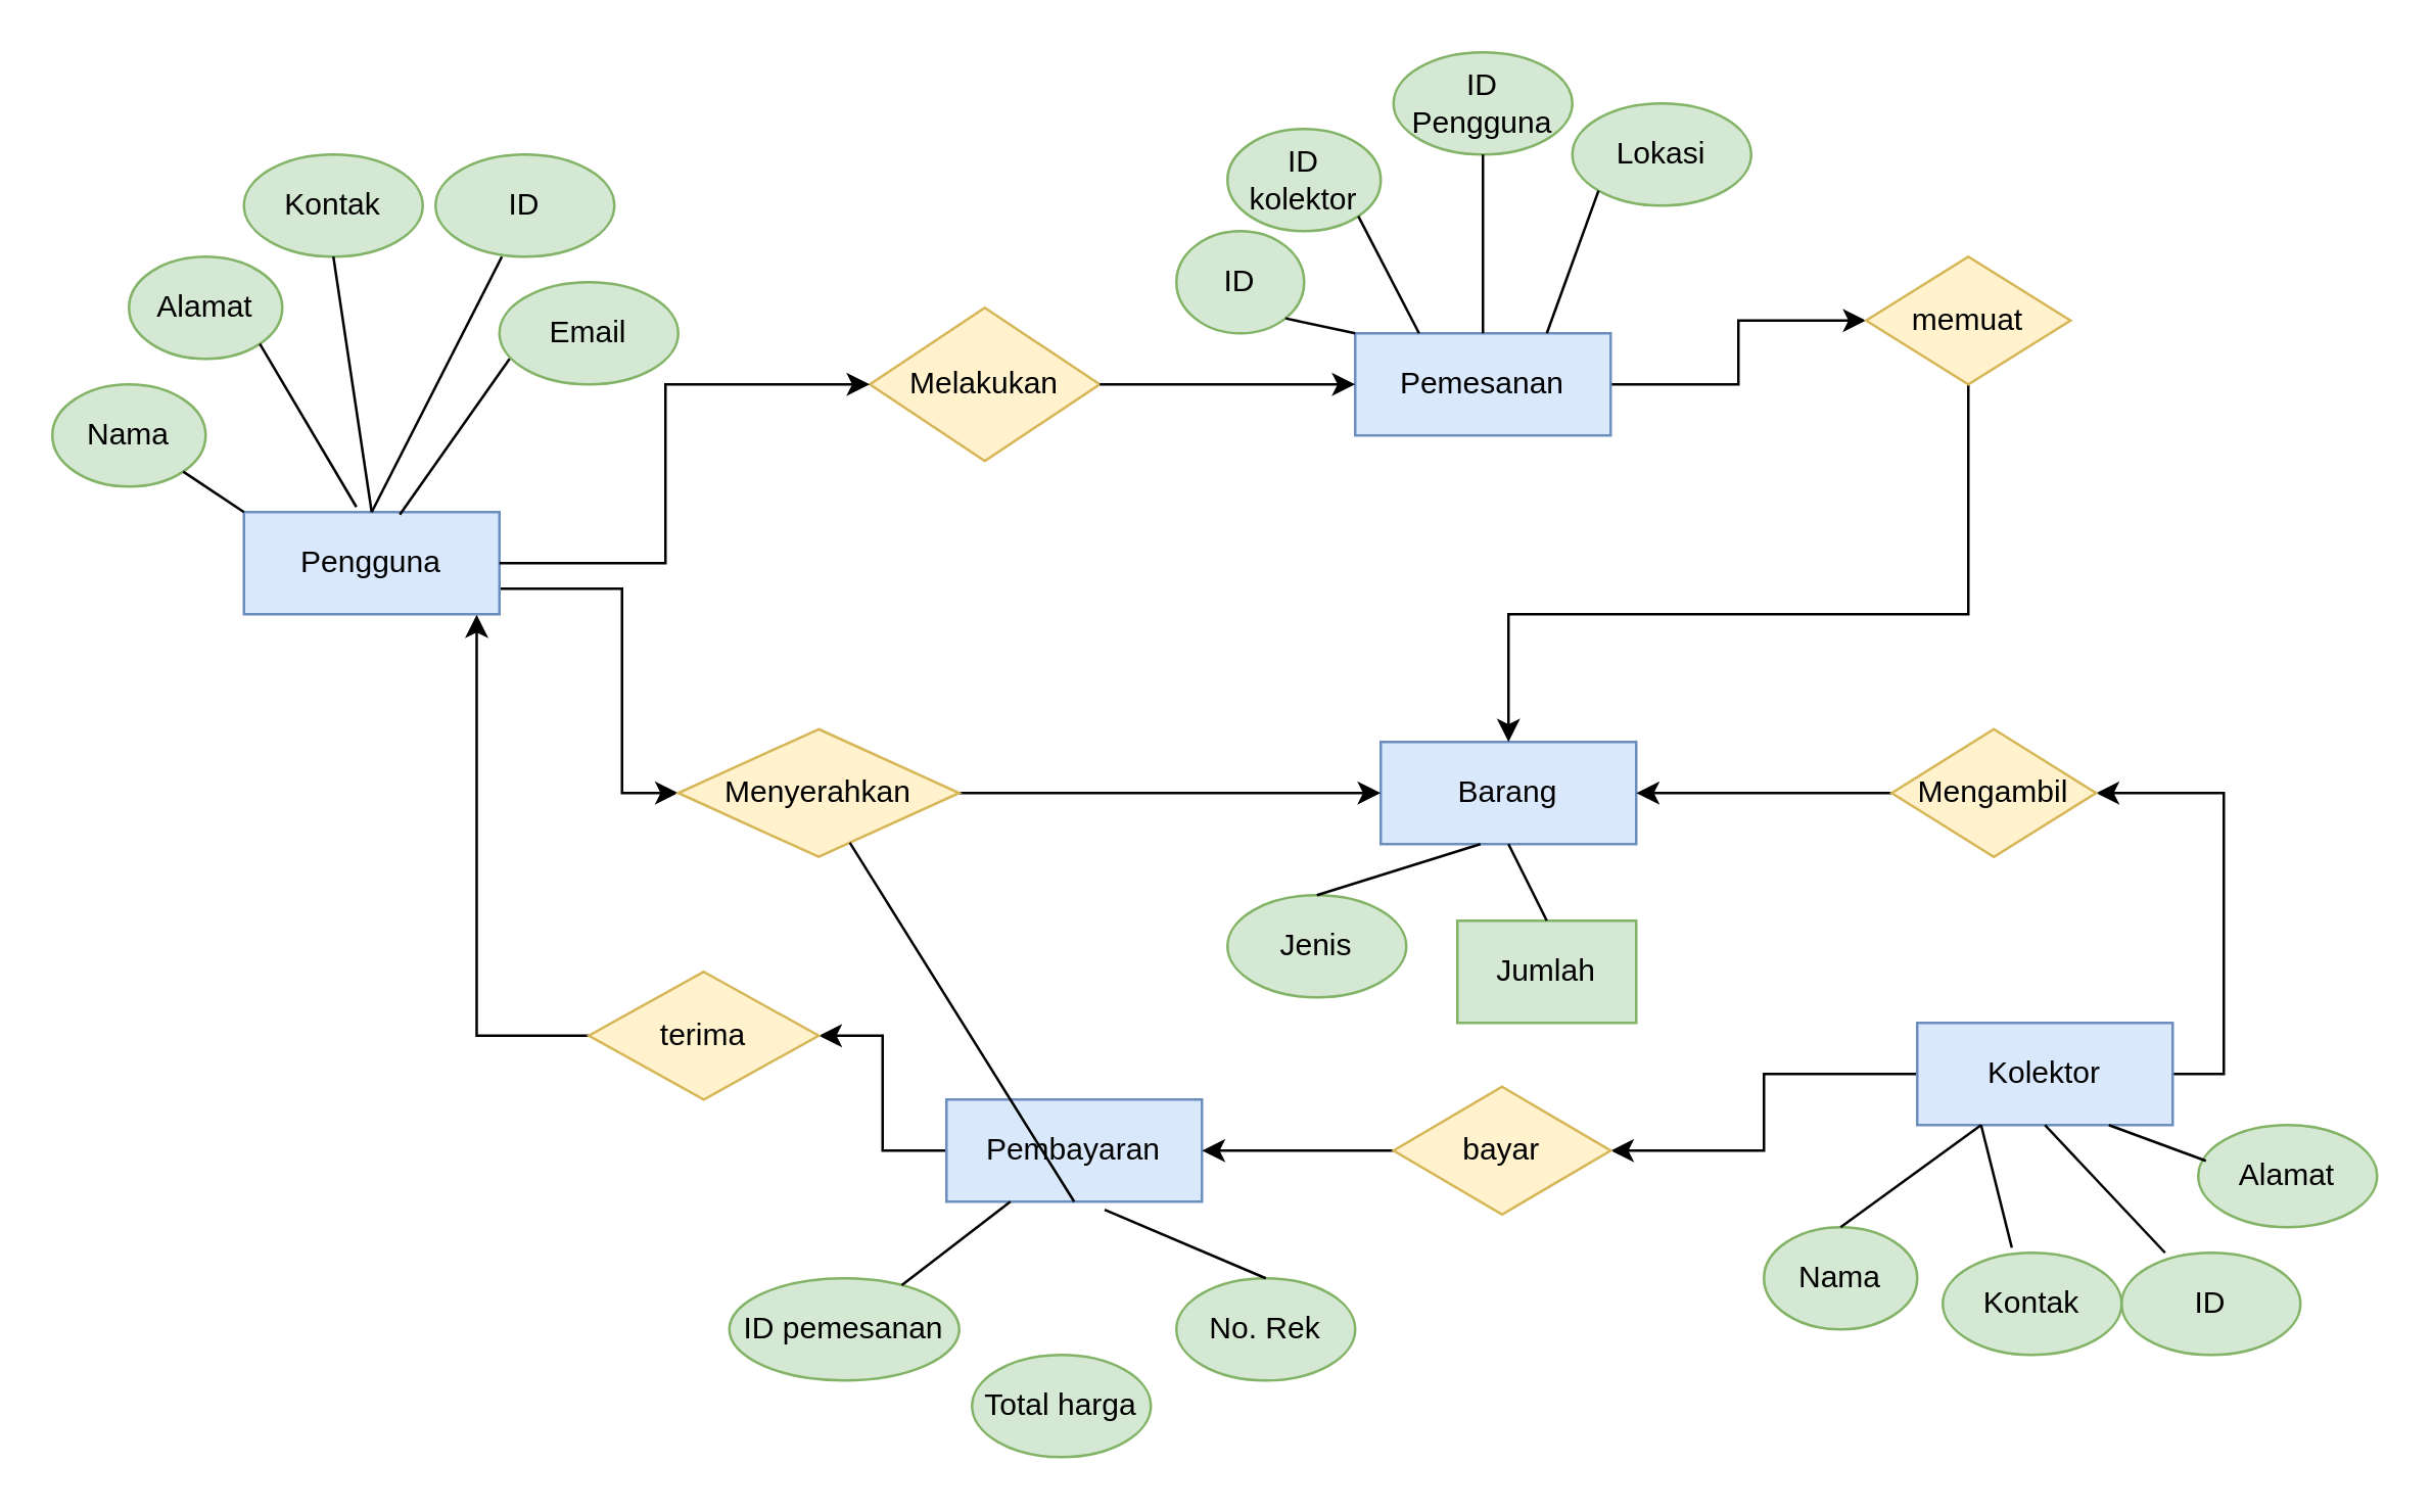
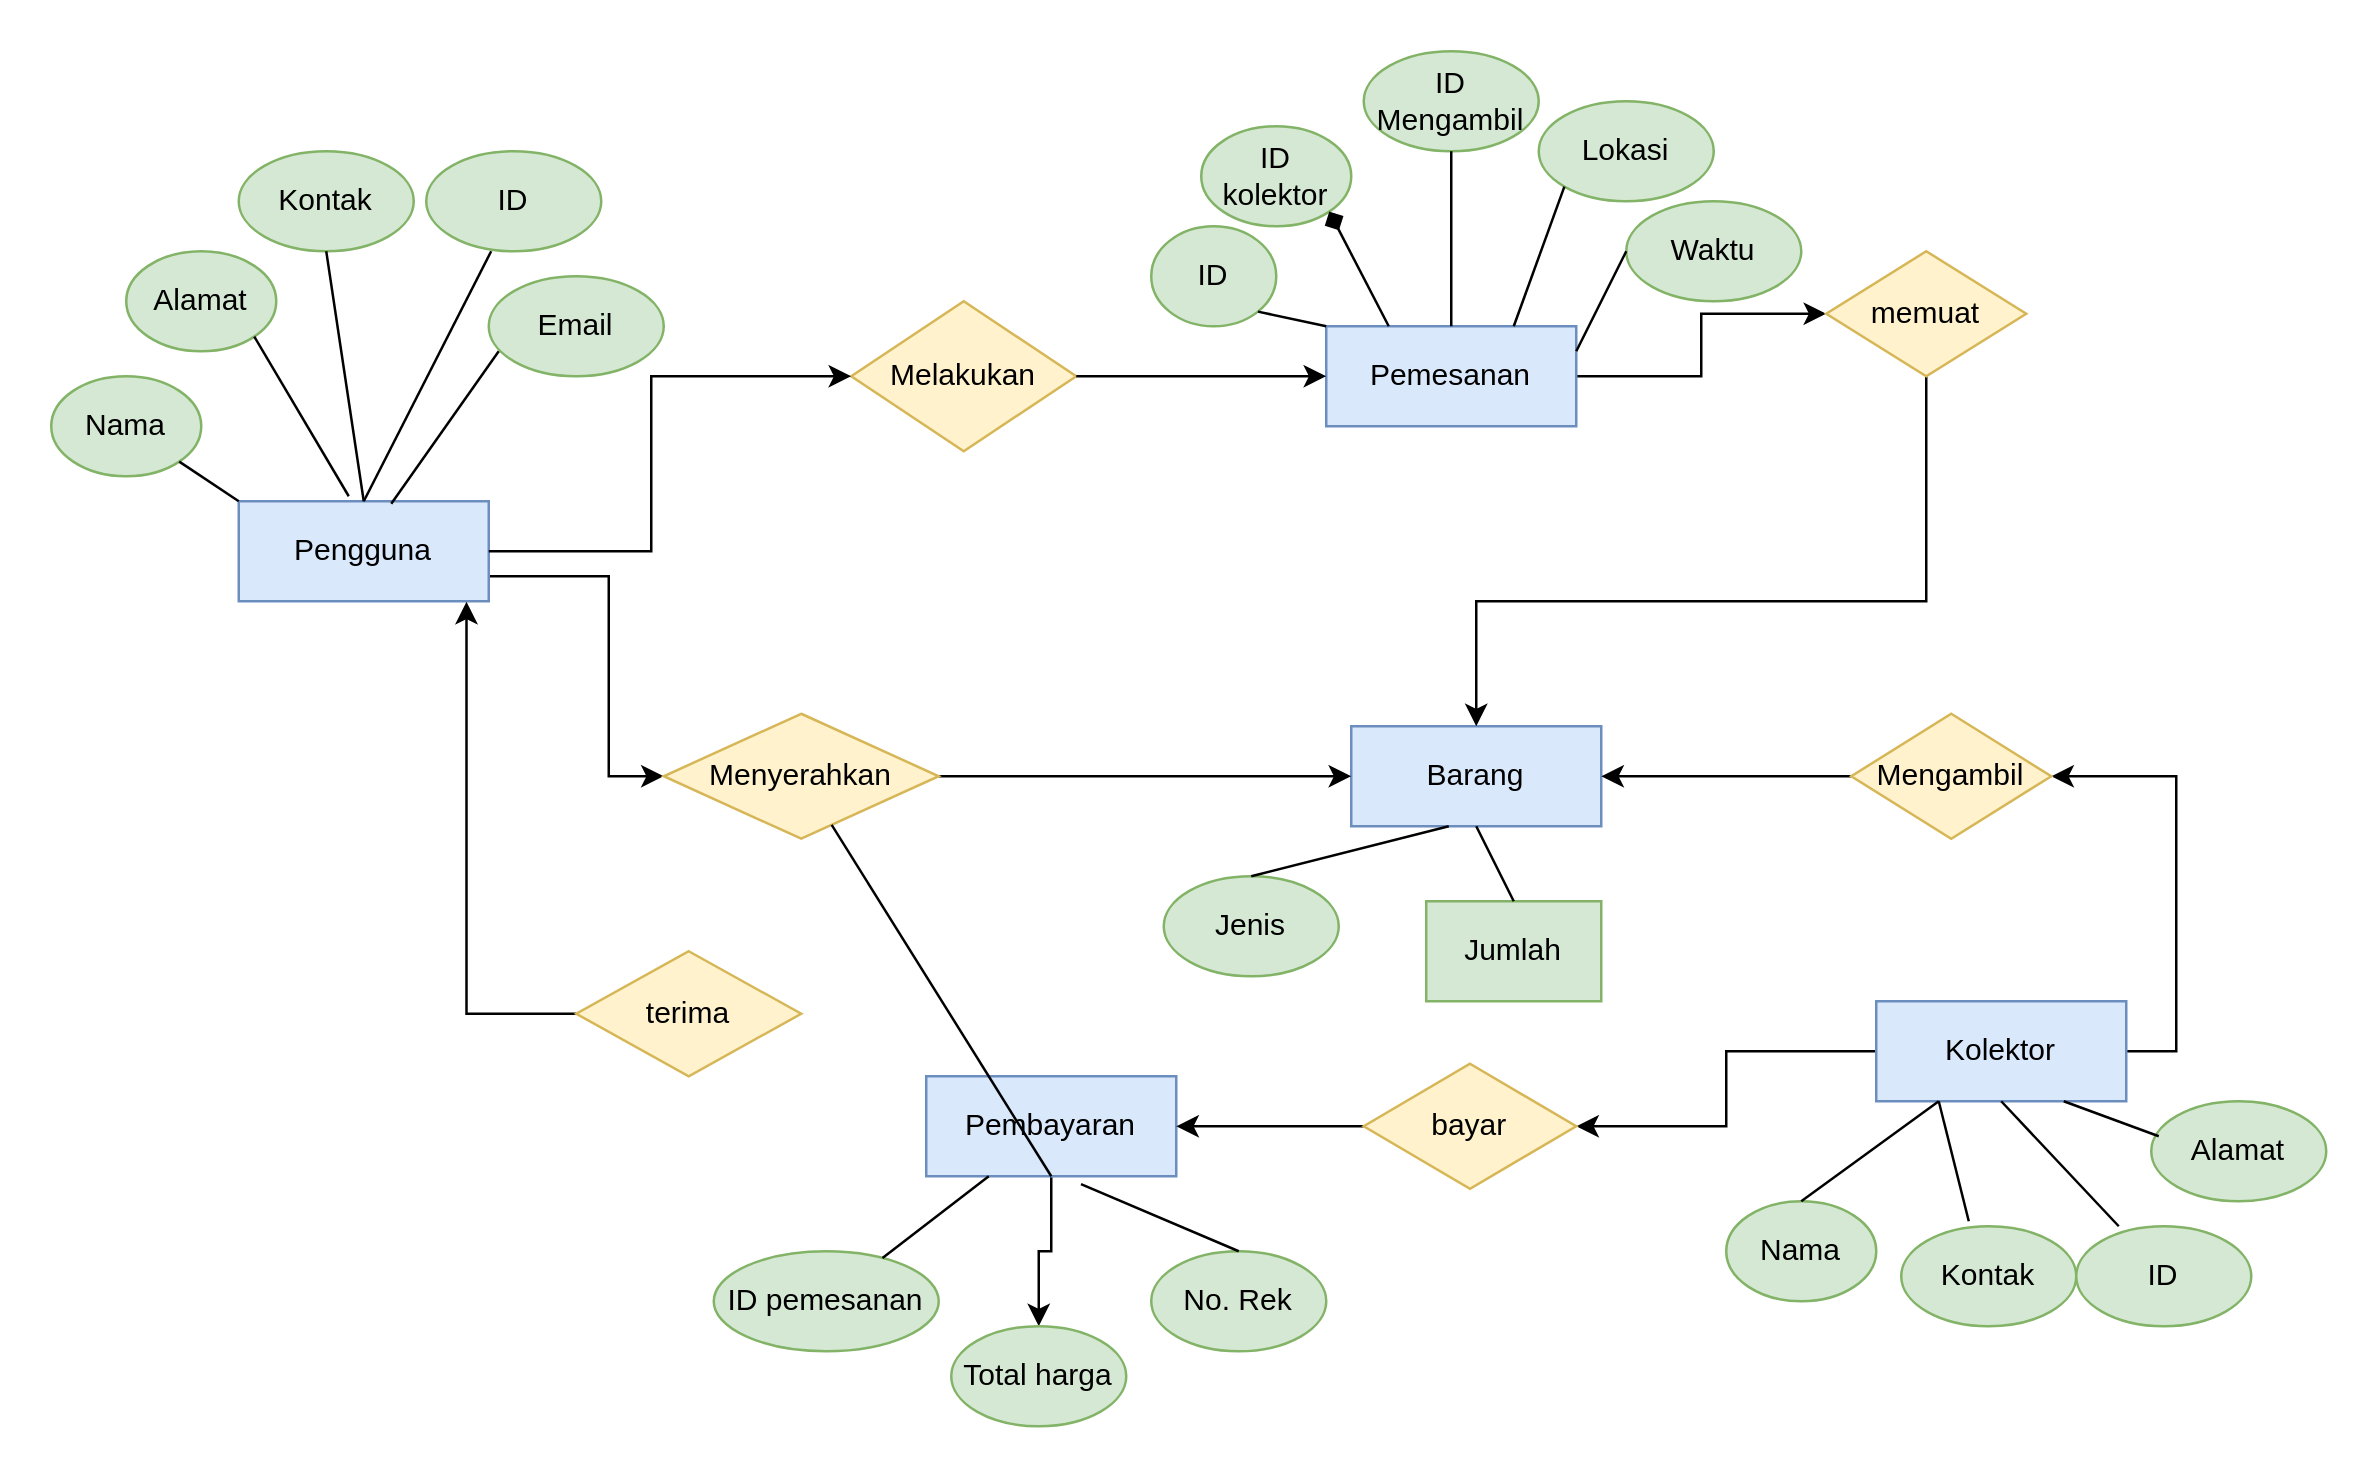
- <mxCell id="19" value="ID Pengguna" style="ellipse;whiteSpace=wrap;html=1;align=center;fillColor=#d5e8d4;strokeColor=#82b366;" vertex="1" parent="1"><mxGeometry x="545" y="20" width="70" height="40" as="geometry" /></mxCell>
+ <mxCell id="19" value="ID Mengambil" style="ellipse;whiteSpace=wrap;html=1;align=center;fillColor=#d5e8d4;strokeColor=#82b366;" vertex="1" parent="1"><mxGeometry x="545" y="20" width="70" height="40" as="geometry" /></mxCell>
- <mxCell id="26" value="" style="endArrow=none;html=1;rounded=0;entryX=1;entryY=1;entryDx=0;entryDy=0;exitX=0.25;exitY=0;exitDx=0;exitDy=0;" edge="1" parent="1" source="16" target="18"><mxGeometry relative="1" as="geometry"><mxPoint x="280" y="190" as="sourcePoint" /><mxPoint x="440" y="190" as="targetPoint" /></mxGeometry></mxCell>
+ <mxCell id="26" value="" style="endArrow=diamond;html=1;rounded=0;entryX=1;entryY=1;entryDx=0;entryDy=0;exitX=0.25;exitY=0;exitDx=0;exitDy=0;" edge="1" parent="1" source="16" target="18"><mxGeometry relative="1" as="geometry"><mxPoint x="280" y="190" as="sourcePoint" /><mxPoint x="440" y="190" as="targetPoint" /></mxGeometry></mxCell>
+ <mxCell id="22" value="Waktu" style="ellipse;whiteSpace=wrap;html=1;align=center;fillColor=#d5e8d4;strokeColor=#82b366;" vertex="1" parent="1"><mxGeometry x="650" y="80" width="70" height="40" as="geometry" /></mxCell>
+ <mxCell id="29" value="" style="endArrow=none;html=1;rounded=0;entryX=0;entryY=0.5;entryDx=0;entryDy=0;exitX=1;exitY=0.25;exitDx=0;exitDy=0;" edge="1" parent="1" source="16" target="22"><mxGeometry relative="1" as="geometry"><mxPoint x="380" y="90" as="sourcePoint" /><mxPoint x="540" y="90" as="targetPoint" /></mxGeometry></mxCell>
- <mxCell id="20" value="Jenis " style="ellipse;whiteSpace=wrap;html=1;align=center;fillColor=#d5e8d4;strokeColor=#82b366;" vertex="1" parent="1"><mxGeometry x="480" y="350" width="70" height="40" as="geometry" /></mxCell>
+ <mxCell id="20" value="Jenis " style="ellipse;whiteSpace=wrap;html=1;align=center;fillColor=#d5e8d4;strokeColor=#82b366;" vertex="1" parent="1"><mxGeometry x="465" y="350" width="70" height="40" as="geometry" /></mxCell>
- <mxCell id="51" style="edgeStyle=orthogonalEdgeStyle;rounded=0;orthogonalLoop=1;jettySize=auto;html=1;entryX=1;entryY=0.5;entryDx=0;entryDy=0;" edge="1" parent="1" source="52" target="59"><mxGeometry relative="1" as="geometry" /></mxCell>
+ <mxCell id="51" style="edgeStyle=orthogonalEdgeStyle;rounded=0;orthogonalLoop=1;jettySize=auto;html=1;" edge="1" parent="1" source="52" target="56"><mxGeometry relative="1" as="geometry" /></mxCell>
